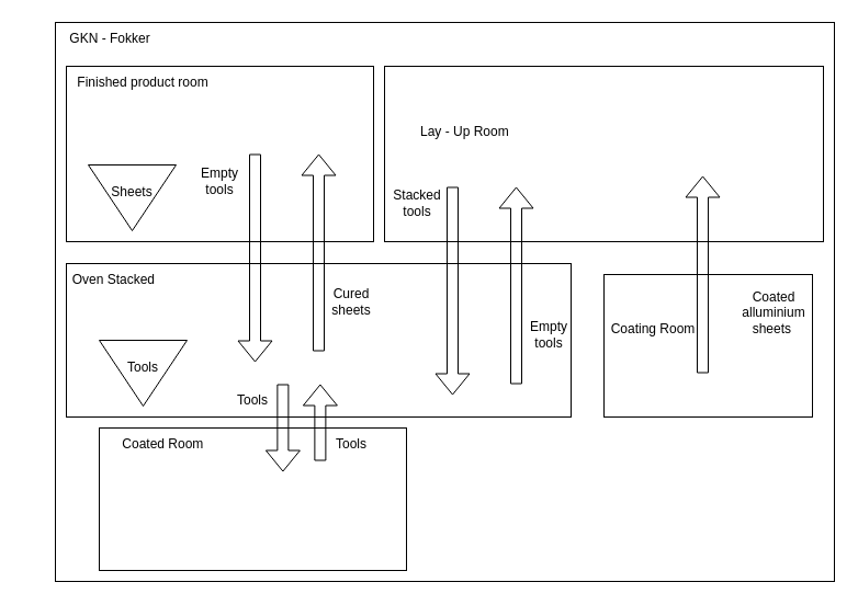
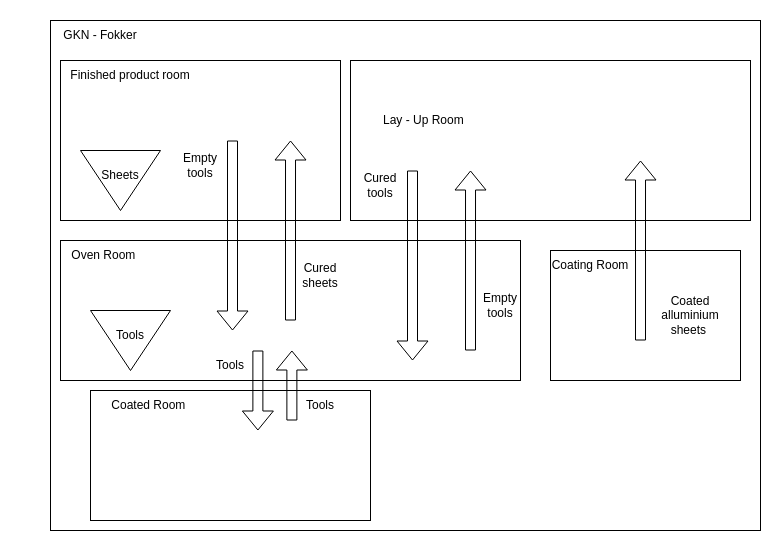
- <mxCell id="11" value="Stacked tools" style="text;html=1;align=center;verticalAlign=middle;whiteSpace=wrap;rounded=0;" vertex="1" parent="1"><mxGeometry x="350" y="170" width="60" height="30" as="geometry" /></mxCell>
+ <mxCell id="11" value="Cured tools" style="text;html=1;align=center;verticalAlign=middle;whiteSpace=wrap;rounded=0;" vertex="1" parent="1"><mxGeometry x="350" y="170" width="60" height="30" as="geometry" /></mxCell>
- <mxCell id="22" value="Oven Stacked&amp;nbsp;" style="text;html=1;align=center;verticalAlign=middle;whiteSpace=wrap;rounded=0;" vertex="1" parent="1"><mxGeometry x="50" y="240" width="110" height="30" as="geometry" /></mxCell>
+ <mxCell id="22" value="Oven Room&amp;nbsp;" style="text;html=1;align=center;verticalAlign=middle;whiteSpace=wrap;rounded=0;" vertex="1" parent="1"><mxGeometry x="50" y="240" width="110" height="30" as="geometry" /></mxCell>
- <mxCell id="7" value="Coated alluminium sheets&amp;nbsp;" style="text;html=1;align=center;verticalAlign=middle;whiteSpace=wrap;rounded=0;" vertex="1" parent="1"><mxGeometry x="675" y="270" width="60" height="30" as="geometry" /></mxCell>
+ <mxCell id="7" value="Coated alluminium sheets&amp;nbsp;" style="text;html=1;align=center;verticalAlign=middle;whiteSpace=wrap;rounded=0;" vertex="1" parent="1"><mxGeometry x="660" y="300" width="60" height="30" as="geometry" /></mxCell>
- <mxCell id="24" value="Coating Room" style="text;html=1;align=center;verticalAlign=middle;whiteSpace=wrap;rounded=0;" vertex="1" parent="1"><mxGeometry x="555" y="285" width="80" height="30" as="geometry" /></mxCell>
+ <mxCell id="24" value="Coating Room" style="text;html=1;align=center;verticalAlign=middle;whiteSpace=wrap;rounded=0;" vertex="1" parent="1"><mxGeometry x="550" y="250" width="80" height="30" as="geometry" /></mxCell>
